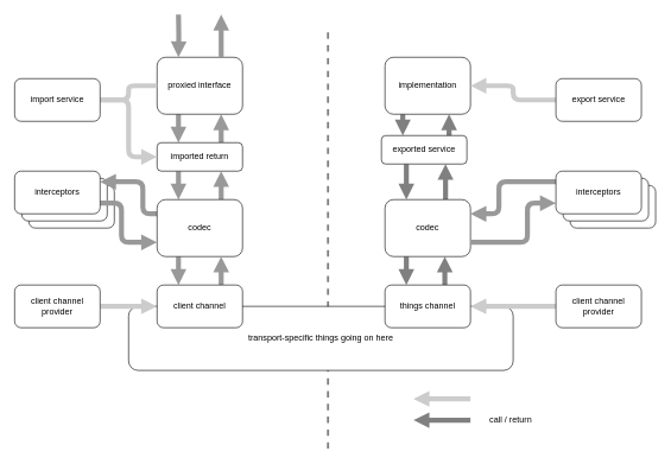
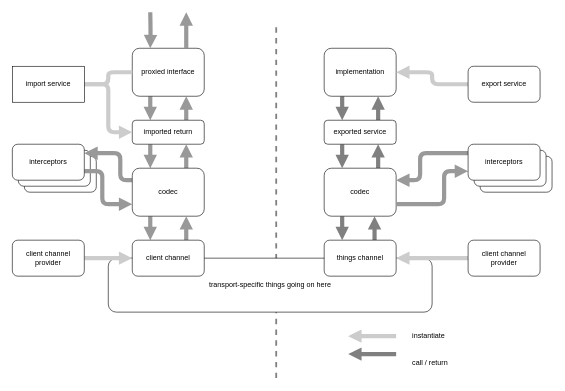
- <mxCell id="27" value="import service" style="rounded=1;whiteSpace=wrap;html=1;" vertex="1" parent="1"><mxGeometry x="20" y="110" width="120" height="60" as="geometry" /></mxCell>
+ <mxCell id="27" value="import service" style="whiteSpace=wrap;html=1;rounded=0;" vertex="1" parent="1"><mxGeometry x="20" y="110" width="120" height="60" as="geometry" /></mxCell>
- <mxCell id="33" value="exported service" style="rounded=1;whiteSpace=wrap;html=1;" vertex="1" parent="1"><mxGeometry x="535" y="190" width="120" height="40" as="geometry" /></mxCell>
+ <mxCell id="33" value="exported service" style="rounded=1;whiteSpace=wrap;html=1;" vertex="1" parent="1"><mxGeometry x="540" y="200" width="120" height="40" as="geometry" /></mxCell>
+ <mxCell id="44" value="instantiate" style="text;html=1;resizable=0;points=[];autosize=1;align=left;verticalAlign=top;spacingTop=-4;" vertex="1" parent="1"><mxGeometry x="685" y="550" width="70" height="20" as="geometry" /></mxCell>
- <mxCell id="46" value="call / return" style="text;html=1;resizable=0;points=[];autosize=1;align=left;verticalAlign=top;spacingTop=-4;" vertex="1" parent="1"><mxGeometry x="685" y="580" width="70" height="20" as="geometry" /></mxCell>
+ <mxCell id="46" value="call / return" style="text;html=1;resizable=0;points=[];autosize=1;align=left;verticalAlign=top;spacingTop=-4;" vertex="1" parent="1"><mxGeometry x="685" y="595" width="70" height="20" as="geometry" /></mxCell>
